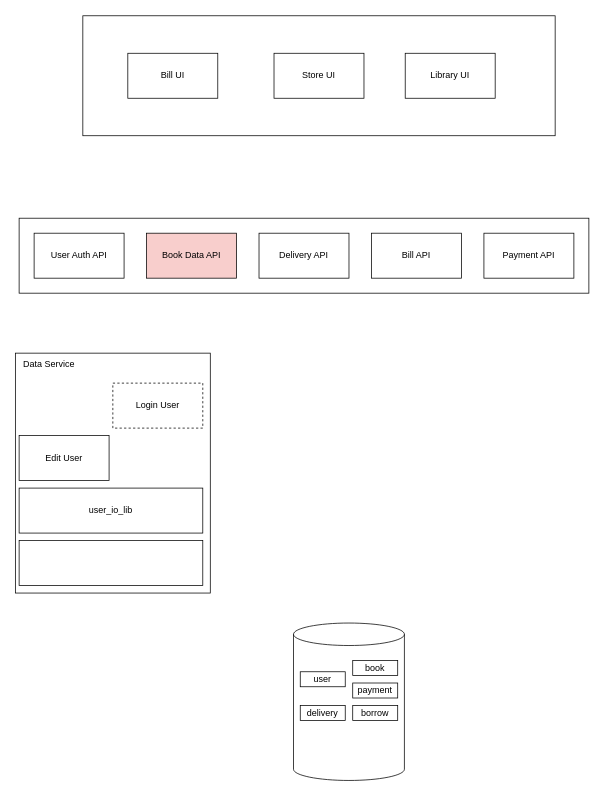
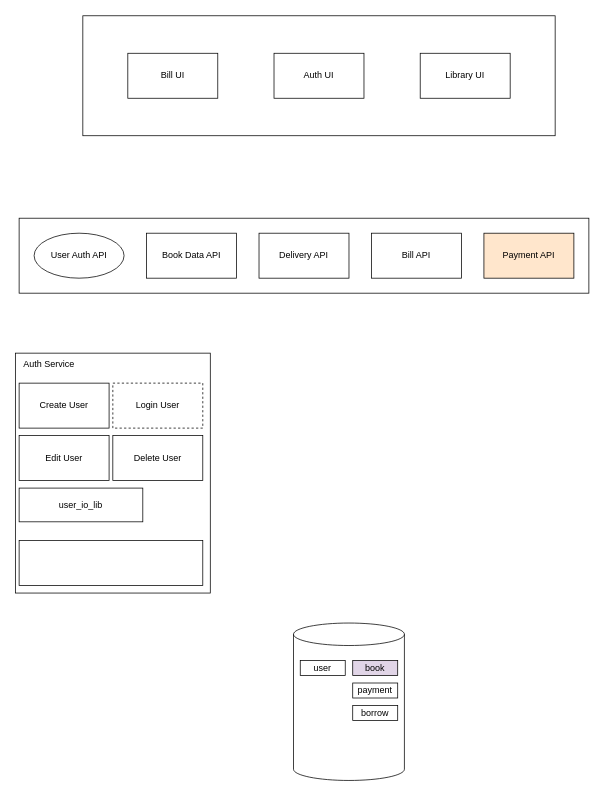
- <mxCell id="12" value="Store UI" style="rounded=0;whiteSpace=wrap;html=1;" parent="9" vertex="1"><mxGeometry x="255" y="50" width="120" height="60" as="geometry" /></mxCell>
+ <mxCell id="12" value="Auth UI" style="rounded=0;whiteSpace=wrap;html=1;" parent="9" vertex="1"><mxGeometry x="255" y="50" width="120" height="60" as="geometry" /></mxCell>
- <mxCell id="13" value="Library UI" style="rounded=0;whiteSpace=wrap;html=1;" parent="9" vertex="1"><mxGeometry x="430" y="50" width="120" height="60" as="geometry" /></mxCell>
+ <mxCell id="13" value="Library UI" style="rounded=0;whiteSpace=wrap;html=1;" parent="9" vertex="1"><mxGeometry x="450" y="50" width="120" height="60" as="geometry" /></mxCell>
- <mxCell id="4" value="User Auth API" style="rounded=0;whiteSpace=wrap;html=1;" parent="2" vertex="1"><mxGeometry x="20" y="20" width="120" height="60" as="geometry" /></mxCell>
+ <mxCell id="4" value="User Auth API" style="ellipse;whiteSpace=wrap;html=1;" parent="2" vertex="1"><mxGeometry x="20" y="20" width="120" height="60" as="geometry" /></mxCell>
- <mxCell id="5" value="Book Data API" style="rounded=0;whiteSpace=wrap;html=1;fillColor=#f8cecc;" parent="2" vertex="1"><mxGeometry x="170" y="20" width="120" height="60" as="geometry" /></mxCell>
+ <mxCell id="5" value="Book Data API" style="rounded=0;whiteSpace=wrap;html=1;" parent="2" vertex="1"><mxGeometry x="170" y="20" width="120" height="60" as="geometry" /></mxCell>
- <mxCell id="8" value="Payment API" style="rounded=0;whiteSpace=wrap;html=1;" parent="2" vertex="1"><mxGeometry x="620" y="20" width="120" height="60" as="geometry" /></mxCell>
+ <mxCell id="8" value="Payment API" style="rounded=0;whiteSpace=wrap;html=1;fillColor=#ffe6cc;" parent="2" vertex="1"><mxGeometry x="620" y="20" width="120" height="60" as="geometry" /></mxCell>
- <mxCell id="17" value="Data Service" style="text;html=1;strokeColor=none;fillColor=none;align=center;verticalAlign=middle;whiteSpace=wrap;rounded=0;" vertex="1" parent="1"><mxGeometry x="20" y="470" width="90" height="30" as="geometry" /></mxCell>
+ <mxCell id="17" value="Auth Service" style="text;html=1;strokeColor=none;fillColor=none;align=center;verticalAlign=middle;whiteSpace=wrap;rounded=0;" vertex="1" parent="1"><mxGeometry x="20" y="470" width="90" height="30" as="geometry" /></mxCell>
+ <mxCell id="15" value="Create User" style="rounded=0;whiteSpace=wrap;html=1;" vertex="1" parent="1"><mxGeometry x="25" y="510" width="120" height="60" as="geometry" /></mxCell>
+ <mxCell id="19" value="Delete User" style="rounded=0;whiteSpace=wrap;html=1;" vertex="1" parent="1"><mxGeometry x="150" y="580" width="120" height="60" as="geometry" /></mxCell>
- <mxCell id="20" value="user_io_lib" style="rounded=0;whiteSpace=wrap;html=1;" vertex="1" parent="1"><mxGeometry x="25" y="650" width="245" height="60" as="geometry" /></mxCell>
+ <mxCell id="20" value="user_io_lib" style="rounded=0;whiteSpace=wrap;html=1;" vertex="1" parent="1"><mxGeometry x="25" y="650" width="165" height="45" as="geometry" /></mxCell>
- <mxCell id="24" value="book" style="rounded=0;whiteSpace=wrap;html=1;" vertex="1" parent="1"><mxGeometry x="470" y="880" width="60" height="20" as="geometry" /></mxCell>
+ <mxCell id="24" value="book" style="rounded=0;whiteSpace=wrap;html=1;fillColor=#e1d5e7;" vertex="1" parent="1"><mxGeometry x="470" y="880" width="60" height="20" as="geometry" /></mxCell>
- <mxCell id="23" value="user" style="rounded=0;whiteSpace=wrap;html=1;" vertex="1" parent="1"><mxGeometry x="400" y="895" width="60" height="20" as="geometry" /></mxCell>
+ <mxCell id="23" value="user" style="rounded=0;whiteSpace=wrap;html=1;" vertex="1" parent="1"><mxGeometry x="400" y="880" width="60" height="20" as="geometry" /></mxCell>
- <mxCell id="25" value="delivery" style="rounded=0;whiteSpace=wrap;html=1;" vertex="1" parent="1"><mxGeometry x="400" y="940" width="60" height="20" as="geometry" /></mxCell>
